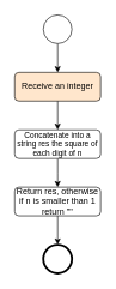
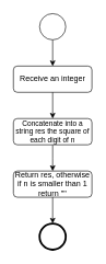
- <mxCell id="4" value="Receive an integer" style="rounded=1;whiteSpace=wrap;html=1;fillColor=#ffe6cc;" vertex="1" parent="1"><mxGeometry x="20" y="100" width="120" height="40" as="geometry" /></mxCell>
+ <mxCell id="4" value="Receive an integer" style="rounded=1;whiteSpace=wrap;html=1;" vertex="1" parent="1"><mxGeometry x="20" y="100" width="120" height="40" as="geometry" /></mxCell>
